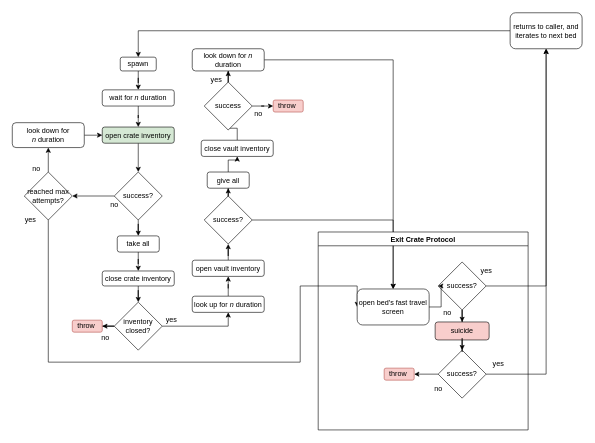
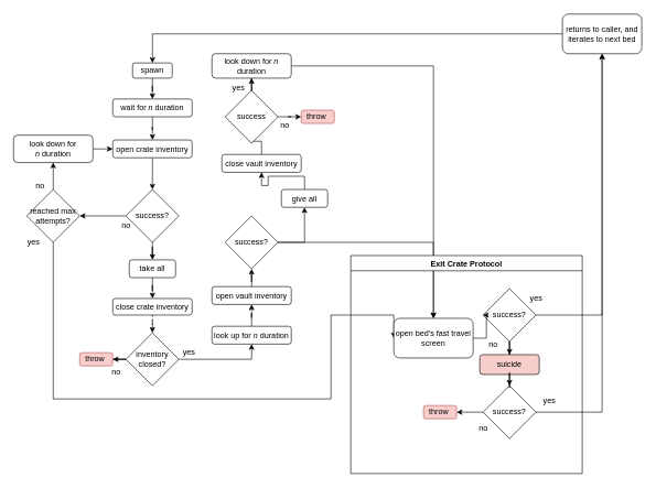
- <mxCell id="7" value="open crate inventory" style="rounded=1;whiteSpace=wrap;html=1;fillColor=#d5e8d4;" parent="1" vertex="1"><mxGeometry x="170" y="211" width="120" height="27" as="geometry" /></mxCell>
+ <mxCell id="7" value="open crate inventory" style="rounded=1;whiteSpace=wrap;html=1;" parent="1" vertex="1"><mxGeometry x="170" y="211" width="120" height="27" as="geometry" /></mxCell>
- <mxCell id="37" value="give all" style="rounded=1;whiteSpace=wrap;html=1;" parent="1" vertex="1"><mxGeometry x="345" y="286" width="70" height="27" as="geometry" /></mxCell>
+ <mxCell id="37" value="give all" style="rounded=1;whiteSpace=wrap;html=1;" parent="1" vertex="1"><mxGeometry x="425" y="286" width="70" height="27" as="geometry" /></mxCell>
- <mxCell id="21" style="edgeStyle=orthogonalEdgeStyle;rounded=0;orthogonalLoop=1;jettySize=auto;html=1;entryX=0.5;entryY=0;entryDx=0;entryDy=0;" parent="1" source="22" target="25" edge="1"><mxGeometry relative="1" as="geometry" /></mxCell>
+ <mxCell id="21" style="edgeStyle=orthogonalEdgeStyle;rounded=0;orthogonalLoop=1;jettySize=auto;html=1;entryX=0.5;entryY=0;entryDx=0;entryDy=0;dashed=1;" parent="1" source="22" target="25" edge="1"><mxGeometry relative="1" as="geometry" /></mxCell>
